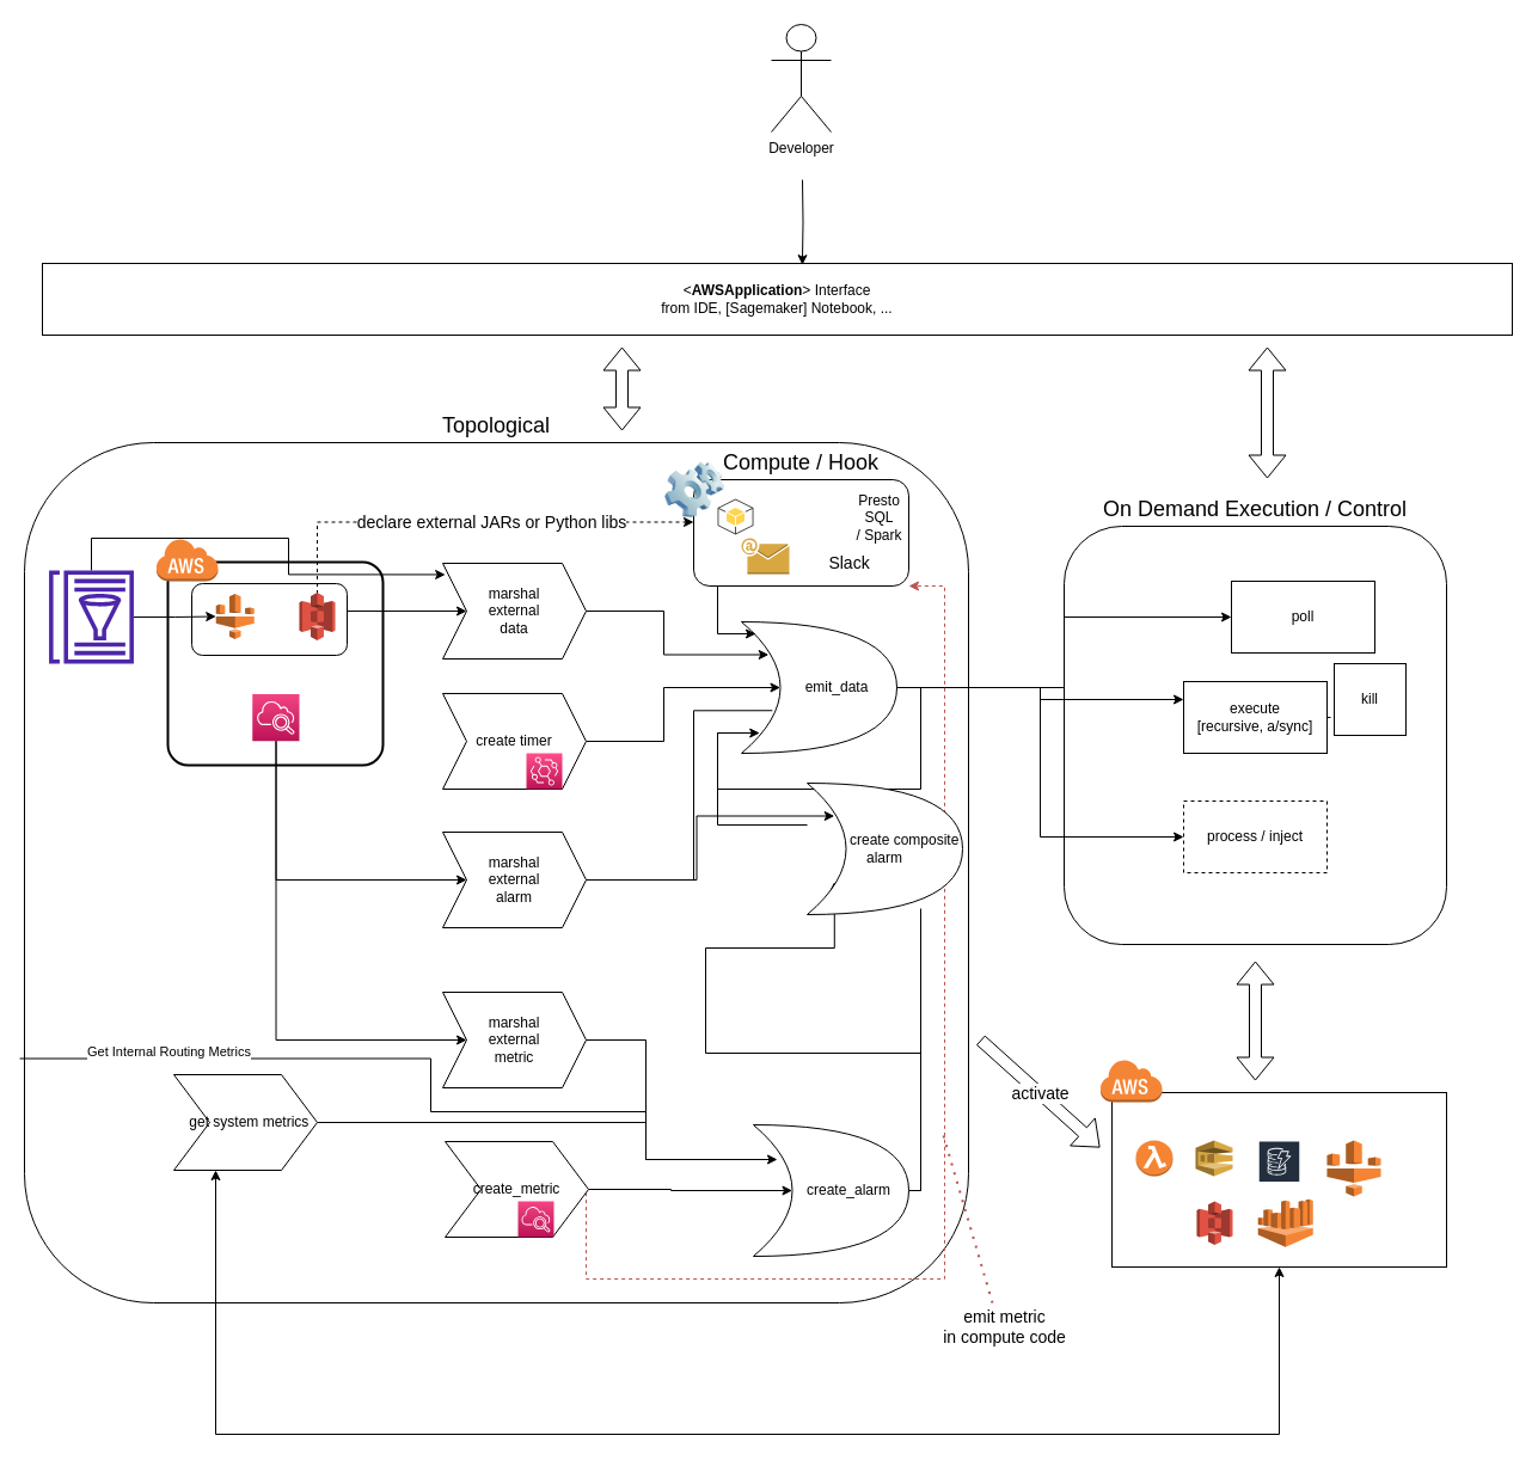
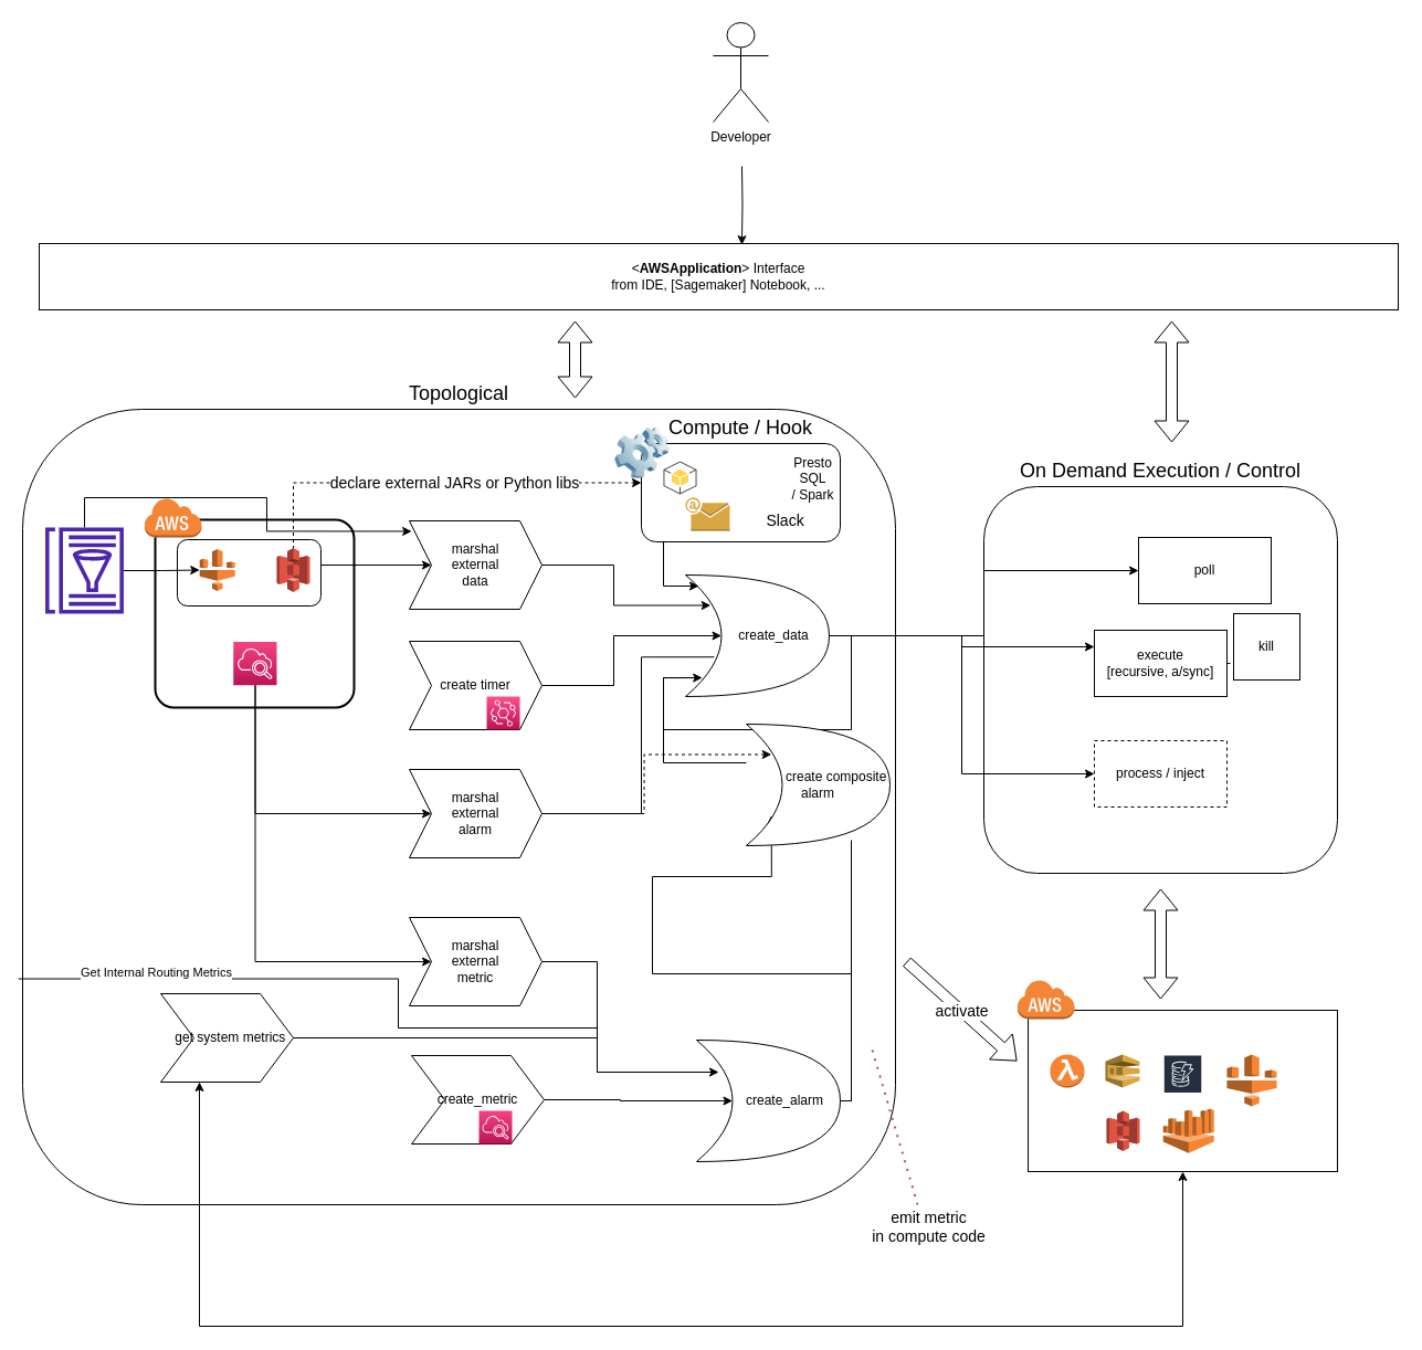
- <mxCell id="26" value="&amp;nbsp;&amp;nbsp;&amp;nbsp;&amp;nbsp;&amp;nbsp;&amp;nbsp;&amp;nbsp;&amp;nbsp; emit_data" style="shape=xor;whiteSpace=wrap;html=1;labelPosition=center;verticalLabelPosition=middle;align=center;verticalAlign=middle;" parent="1" vertex="1"><mxGeometry x="620" y="520" width="130" height="110" as="geometry" /></mxCell>
+ <mxCell id="26" value="&amp;nbsp;&amp;nbsp;&amp;nbsp;&amp;nbsp;&amp;nbsp;&amp;nbsp;&amp;nbsp;&amp;nbsp; create_data" style="shape=xor;whiteSpace=wrap;html=1;labelPosition=center;verticalLabelPosition=middle;align=center;verticalAlign=middle;" parent="1" vertex="1"><mxGeometry x="620" y="520" width="130" height="110" as="geometry" /></mxCell>
- <mxCell id="21" style="edgeStyle=orthogonalEdgeStyle;rounded=0;orthogonalLoop=1;jettySize=auto;html=1;entryX=0.175;entryY=0.25;entryDx=0;entryDy=0;entryPerimeter=0;fontSize=18;endArrow=classic;endFill=1;" parent="1" source="22" target="45" edge="1"><mxGeometry relative="1" as="geometry" /></mxCell>
+ <mxCell id="21" style="edgeStyle=orthogonalEdgeStyle;rounded=0;orthogonalLoop=1;jettySize=auto;html=1;entryX=0.175;entryY=0.25;entryDx=0;entryDy=0;entryPerimeter=0;fontSize=18;endArrow=classic;endFill=1;dashed=1;" parent="1" source="22" target="45" edge="1"><mxGeometry relative="1" as="geometry" /></mxCell>
- <mxCell id="38" style="edgeStyle=orthogonalEdgeStyle;rounded=0;orthogonalLoop=1;jettySize=auto;html=1;entryX=1;entryY=1;entryDx=0;entryDy=0;fontSize=12;endArrow=classic;endFill=1;dashed=1;fillColor=#f8cecc;strokeColor=#b85450;" parent="1" source="39" target="47" edge="1"><mxGeometry relative="1" as="geometry"><Array as="points"><mxPoint x="490" y="1070" /><mxPoint x="790" y="1070" /><mxPoint x="790" y="490" /></Array></mxGeometry></mxCell>
